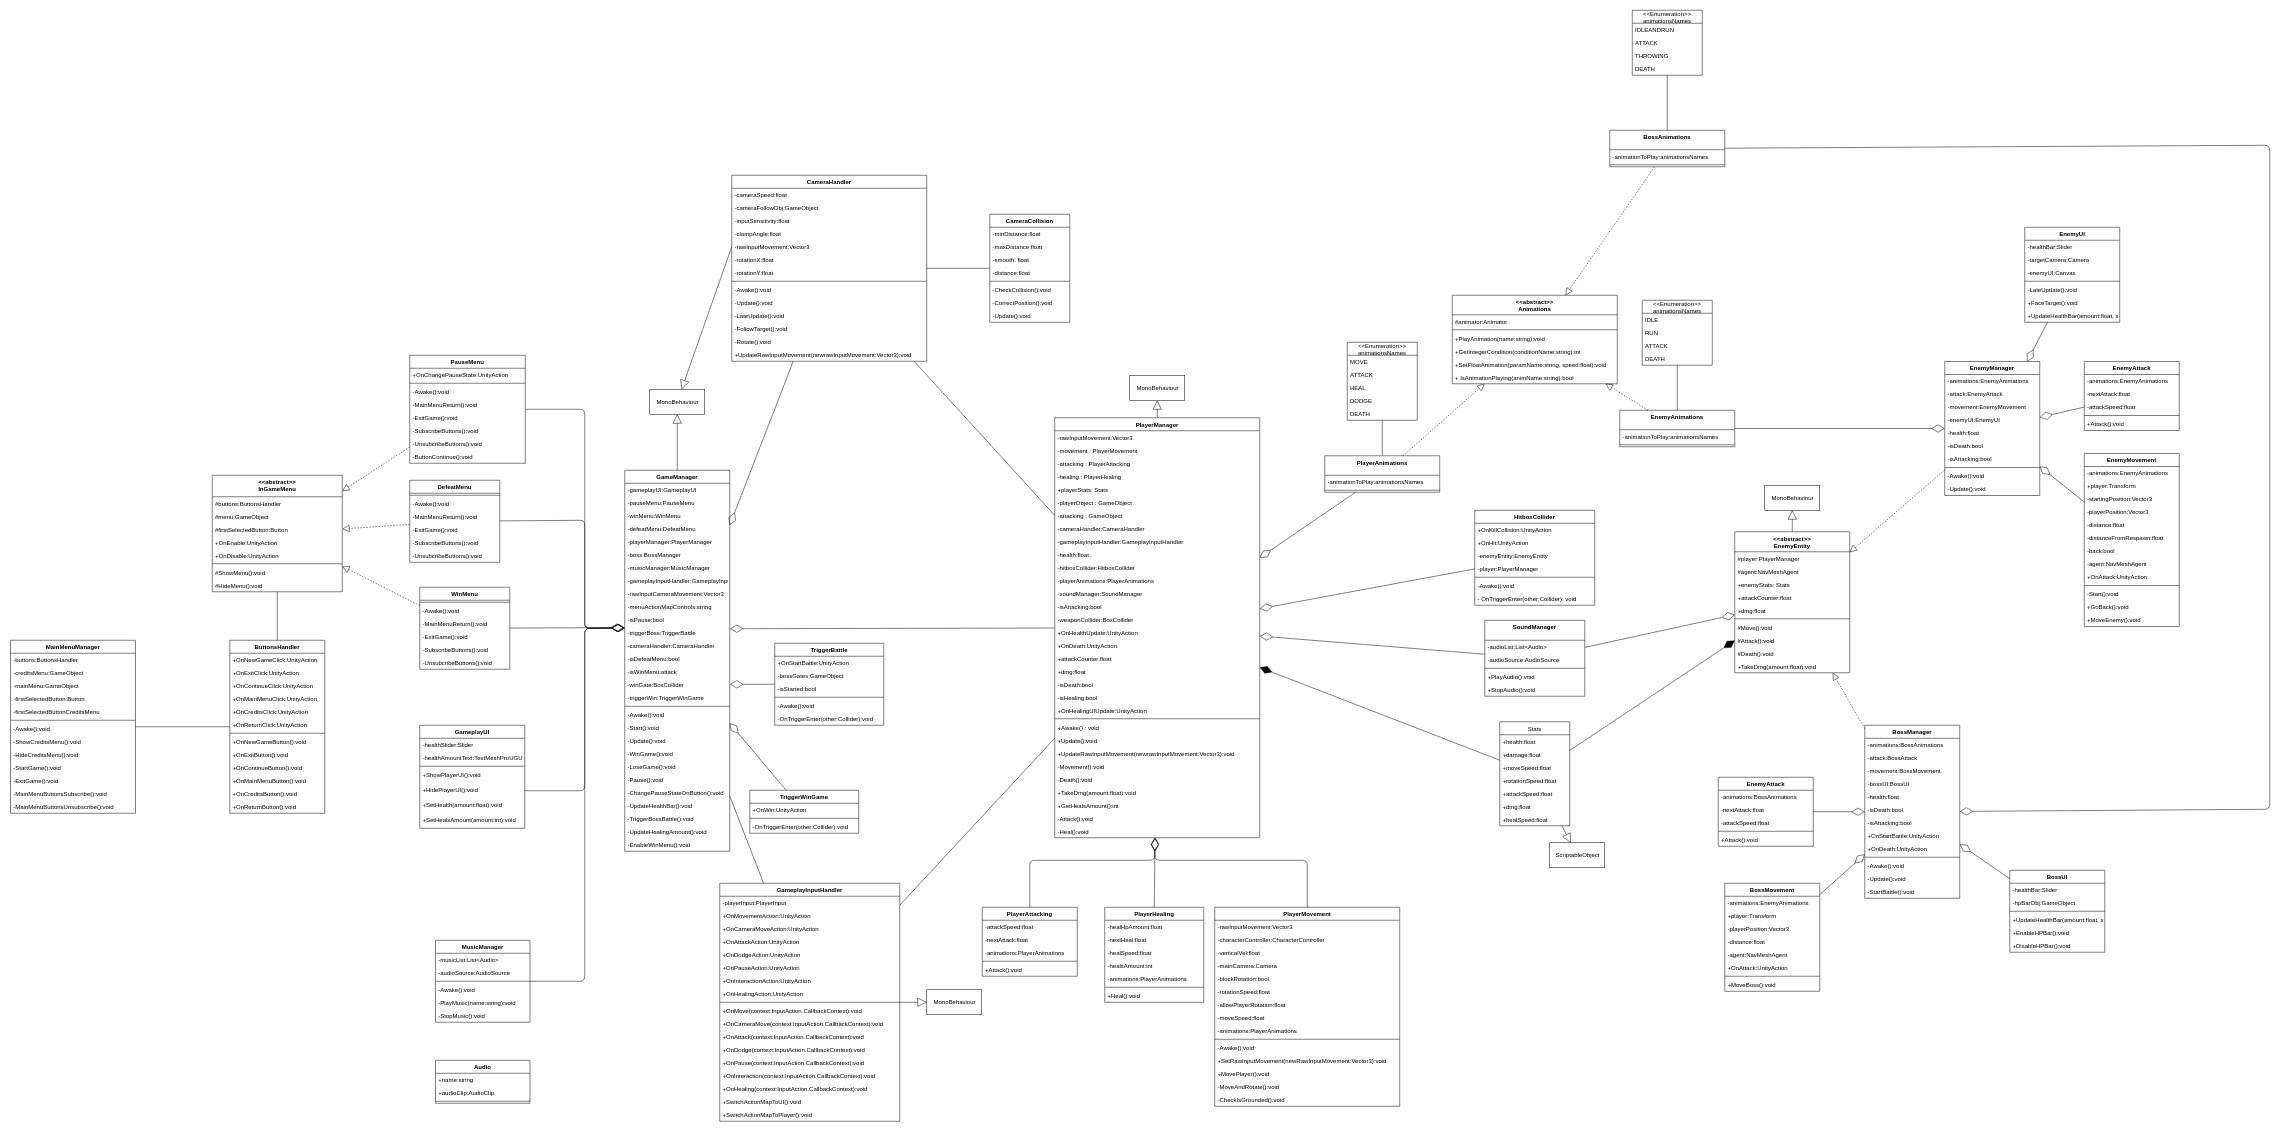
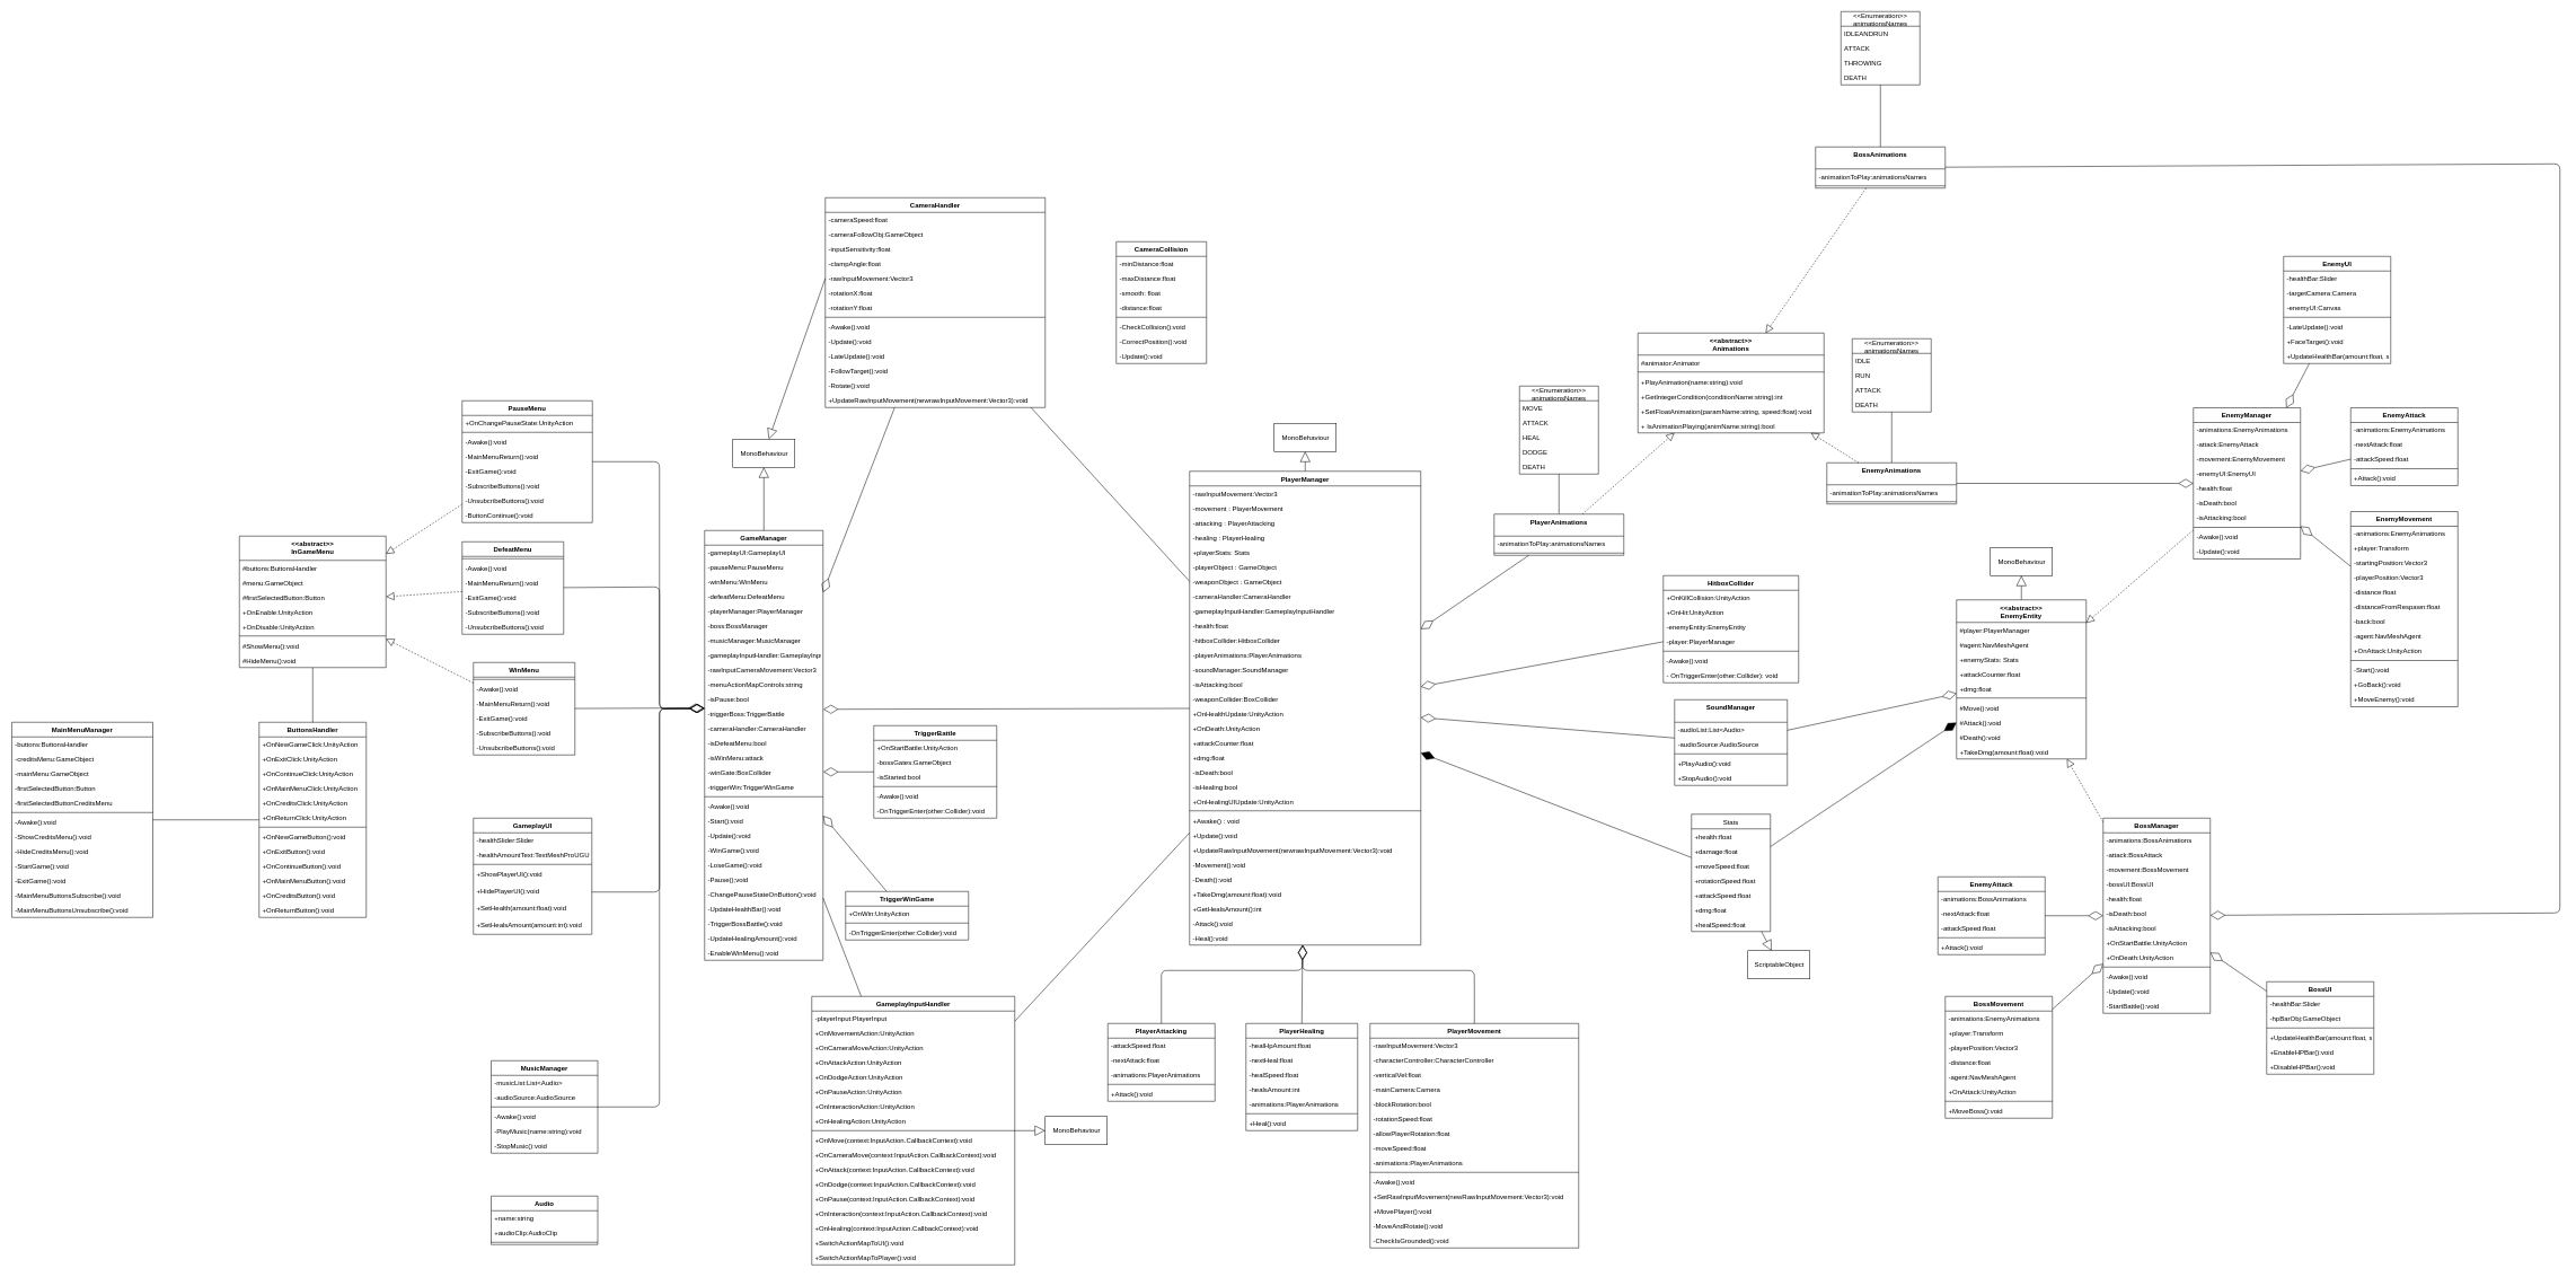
- <mxCell id="316" value="" style="endArrow=none;html=1;" edge="1" parent="1" source="47" target="62"><mxGeometry width="50" height="50" relative="1" as="geometry"><mxPoint x="1838.5" y="900" as="sourcePoint" /><mxPoint x="1888.5" y="850" as="targetPoint" /></mxGeometry></mxCell>
- <mxCell id="187" value="-attacking : GameObject" style="text;strokeColor=none;fillColor=none;align=left;verticalAlign=top;spacingLeft=4;spacingRight=4;overflow=hidden;rotatable=0;points=[[0,0.5],[1,0.5]];portConstraint=eastwest;" vertex="1" parent="180"><mxGeometry y="182" width="410" height="26" as="geometry" /></mxCell>
+ <mxCell id="187" value="-weaponObject : GameObject" style="text;strokeColor=none;fillColor=none;align=left;verticalAlign=top;spacingLeft=4;spacingRight=4;overflow=hidden;rotatable=0;points=[[0,0.5],[1,0.5]];portConstraint=eastwest;" vertex="1" parent="180"><mxGeometry y="182" width="410" height="26" as="geometry" /></mxCell>
